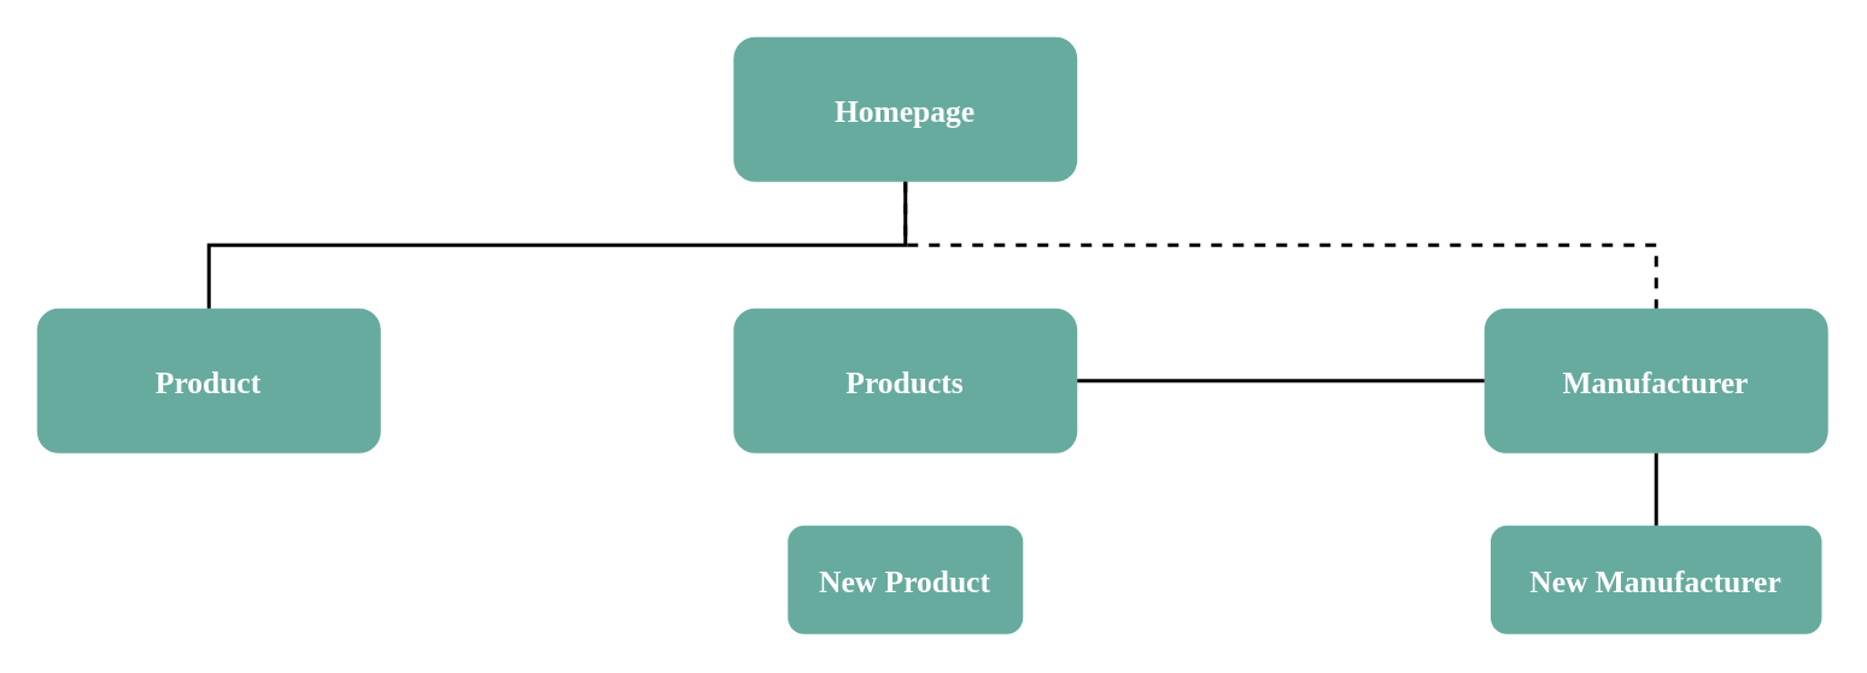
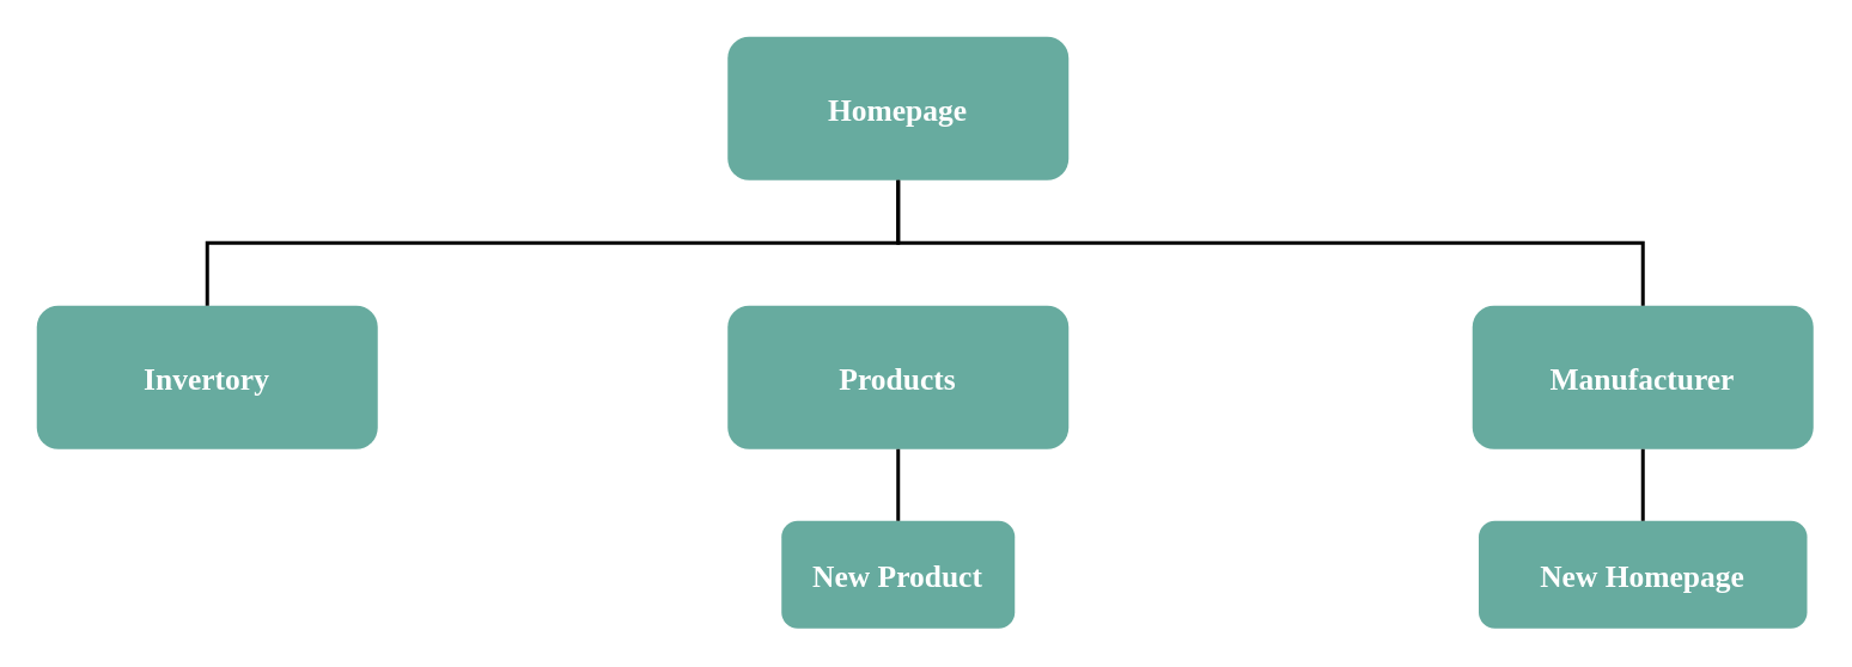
- <mxCell id="4" value="" style="edgeStyle=elbowEdgeStyle;elbow=vertical;strokeWidth=2;rounded=0;endArrow=none;endFill=0;dashed=1;" parent="1" source="2" target="3" edge="1"><mxGeometry x="167" y="180" width="100" height="100" as="geometry"><mxPoint x="-195" y="150" as="sourcePoint" /><mxPoint x="-95" y="50" as="targetPoint" /></mxGeometry></mxCell>
+ <mxCell id="4" value="" style="edgeStyle=elbowEdgeStyle;elbow=vertical;strokeWidth=2;rounded=0;endArrow=none;endFill=0;" parent="1" source="2" target="3" edge="1"><mxGeometry x="167" y="180" width="100" height="100" as="geometry"><mxPoint x="-195" y="150" as="sourcePoint" /><mxPoint x="-95" y="50" as="targetPoint" /></mxGeometry></mxCell>
- <mxCell id="10" value="" style="edgeStyle=elbowEdgeStyle;elbow=vertical;strokeWidth=2;rounded=0;endArrow=none;endFill=0;" parent="1" source="5" target="3" edge="1"><mxGeometry x="-193" y="100" width="100" height="100" as="geometry"><mxPoint x="-555" y="70" as="sourcePoint" /><mxPoint x="-455" y="-30" as="targetPoint" /></mxGeometry></mxCell>
+ <mxCell id="10" value="" style="edgeStyle=elbowEdgeStyle;elbow=vertical;strokeWidth=2;rounded=0;endArrow=none;endFill=0;" parent="1" source="5" target="7" edge="1"><mxGeometry x="-193" y="100" width="100" height="100" as="geometry"><mxPoint x="-555" y="70" as="sourcePoint" /><mxPoint x="-455" y="-30" as="targetPoint" /></mxGeometry></mxCell>
- <mxCell id="6" value="Product" style="rounded=1;fillColor=#67ab9f;gradientColor=none;strokeColor=none;fontColor=#FFFFFF;fontStyle=1;fontFamily=Tahoma;fontSize=17;shadow=0;glass=0;" parent="1" vertex="1"><mxGeometry x="20" y="170" width="190" height="80" as="geometry" /></mxCell>
+ <mxCell id="6" value="Invertory" style="rounded=1;fillColor=#67ab9f;gradientColor=none;strokeColor=none;fontColor=#FFFFFF;fontStyle=1;fontFamily=Tahoma;fontSize=17;shadow=0;glass=0;" parent="1" vertex="1"><mxGeometry x="20" y="170" width="190" height="80" as="geometry" /></mxCell>
- <mxCell id="8" value="New Manufacturer" style="rounded=1;fillColor=#67ab9f;gradientColor=none;strokeColor=none;fontColor=#FFFFFF;fontStyle=1;fontFamily=Tahoma;fontSize=17;shadow=0;glass=0;" parent="1" vertex="1"><mxGeometry x="823.5" y="290" width="183" height="60" as="geometry" /></mxCell>
+ <mxCell id="8" value="New Homepage" style="rounded=1;fillColor=#67ab9f;gradientColor=none;strokeColor=none;fontColor=#FFFFFF;fontStyle=1;fontFamily=Tahoma;fontSize=17;shadow=0;glass=0;" parent="1" vertex="1"><mxGeometry x="823.5" y="290" width="183" height="60" as="geometry" /></mxCell>
